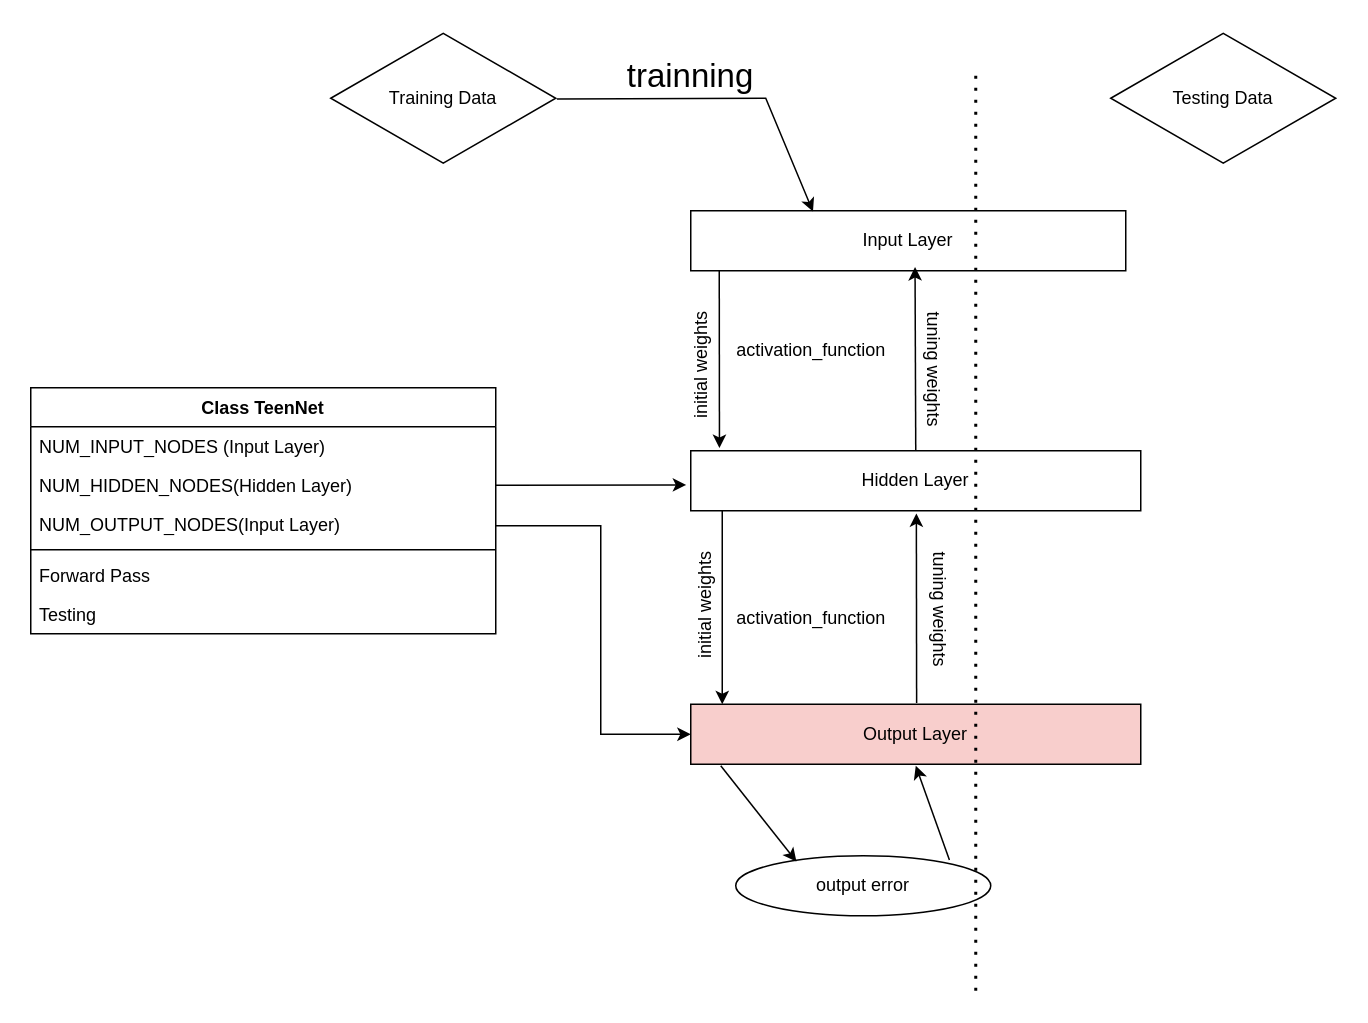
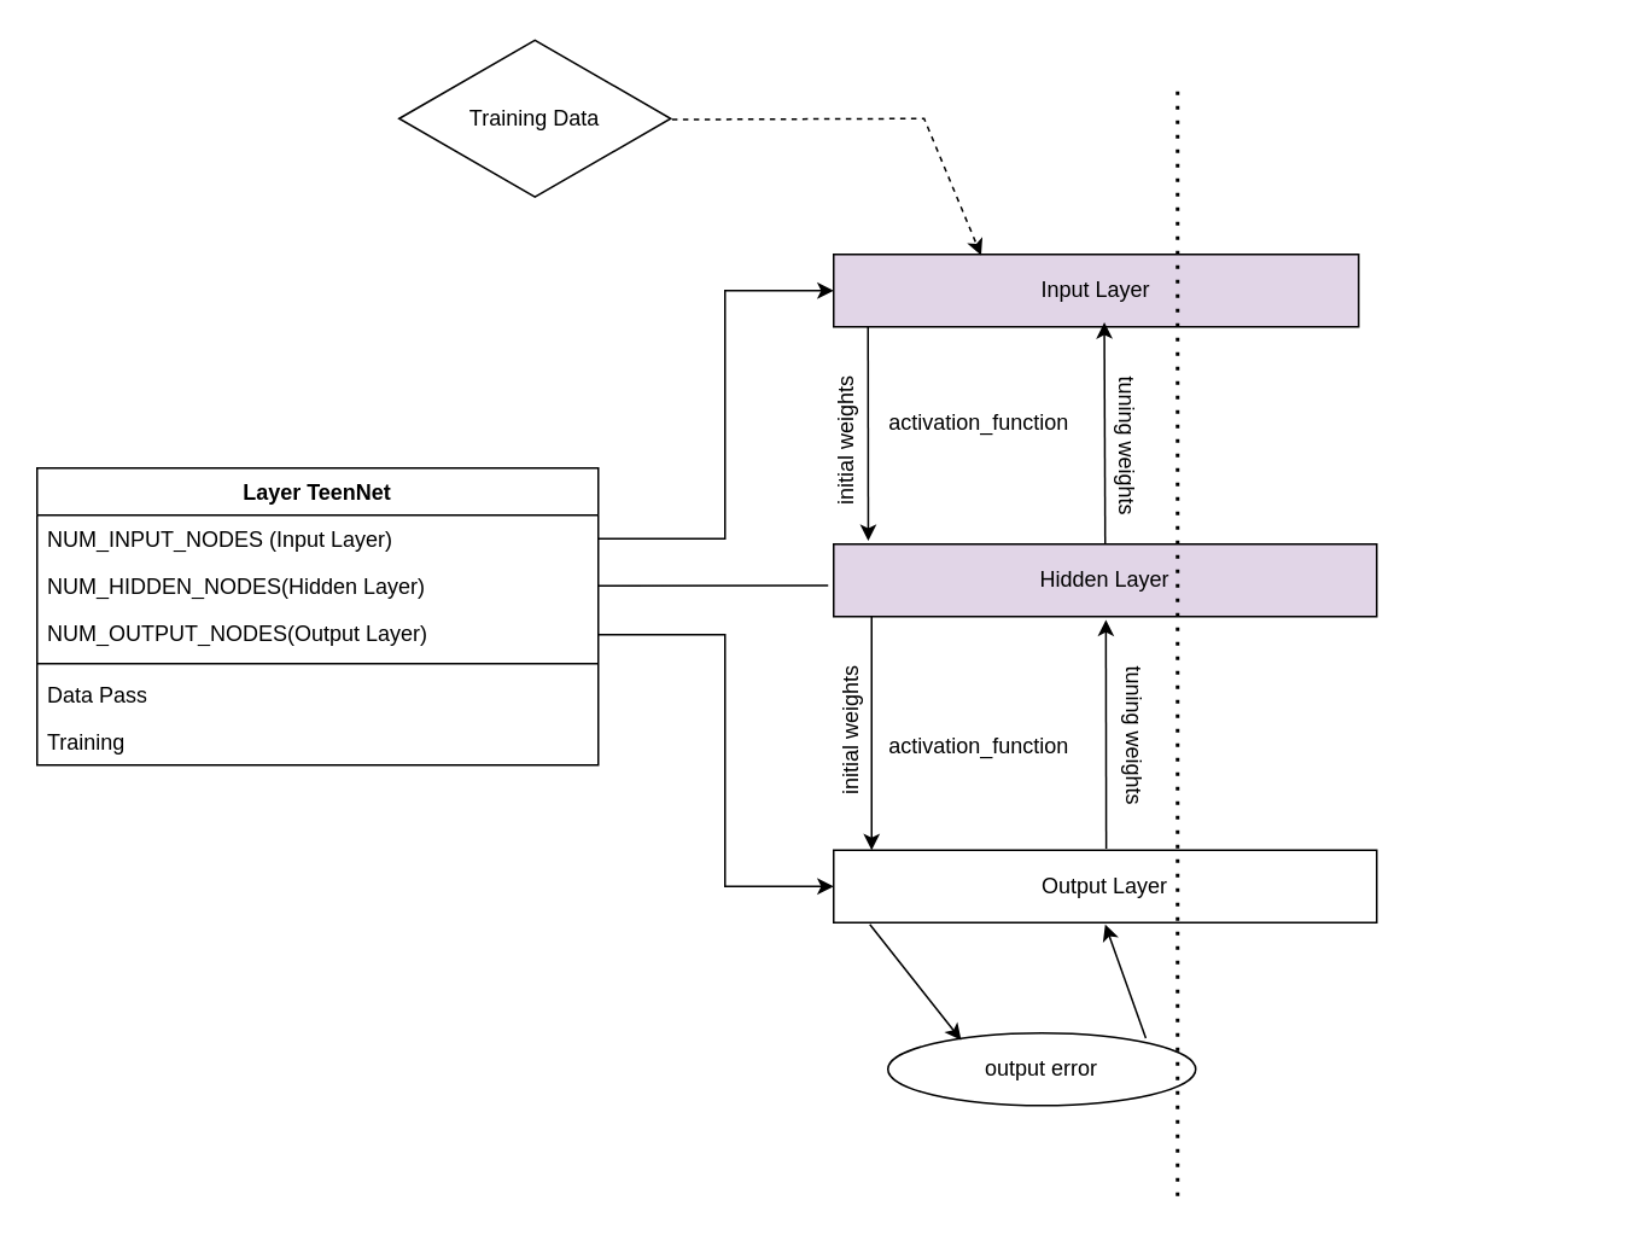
- <mxCell id="17" value="&lt;font style=&quot;font-size: 22px;&quot;&gt;trainning&lt;/font&gt;" style="text;html=1;strokeColor=none;fillColor=none;align=center;verticalAlign=middle;whiteSpace=wrap;rounded=0;" vertex="1" parent="1"><mxGeometry x="430" y="36" width="60" height="30" as="geometry" /></mxCell>
- <mxCell id="16" value="" style="endArrow=classic;html=1;rounded=0;exitX=1.005;exitY=0.506;exitDx=0;exitDy=0;exitPerimeter=0;entryX=0.281;entryY=0.014;entryDx=0;entryDy=0;entryPerimeter=0;" edge="1" parent="1" source="12" target="9"><mxGeometry width="50" height="50" relative="1" as="geometry"><mxPoint x="440" y="70" as="sourcePoint" /><mxPoint x="520" y="63" as="targetPoint" /><Array as="points"><mxPoint x="510" y="65" /></Array></mxGeometry></mxCell>
+ <mxCell id="16" value="" style="endArrow=classic;html=1;rounded=0;exitX=1.005;exitY=0.506;exitDx=0;exitDy=0;exitPerimeter=0;entryX=0.281;entryY=0.014;entryDx=0;entryDy=0;entryPerimeter=0;dashed=1;" edge="1" parent="1" source="12" target="9"><mxGeometry width="50" height="50" relative="1" as="geometry"><mxPoint x="440" y="70" as="sourcePoint" /><mxPoint x="520" y="63" as="targetPoint" /><Array as="points"><mxPoint x="510" y="65" /></Array></mxGeometry></mxCell>
- <mxCell id="22" value="Testing Data" style="html=1;whiteSpace=wrap;aspect=fixed;shape=isoRectangle;" vertex="1" parent="1"><mxGeometry x="740" y="20" width="150" height="90" as="geometry" /></mxCell>
- <mxCell id="9" value="Input Layer" style="rounded=0;whiteSpace=wrap;html=1;" vertex="1" parent="1"><mxGeometry x="460" y="140" width="290" height="40" as="geometry" /></mxCell>
+ <mxCell id="9" value="Input Layer" style="rounded=0;whiteSpace=wrap;html=1;fillColor=#e1d5e7;" vertex="1" parent="1"><mxGeometry x="460" y="140" width="290" height="40" as="geometry" /></mxCell>
+ <mxCell id="13" value="" style="endArrow=classic;html=1;rounded=0;exitX=1;exitY=0.5;exitDx=0;exitDy=0;entryX=0;entryY=0.5;entryDx=0;entryDy=0;" edge="1" parent="1" source="3" target="9"><mxGeometry width="50" height="50" relative="1" as="geometry"><mxPoint x="370" y="240" as="sourcePoint" /><mxPoint x="420" y="190" as="targetPoint" /><Array as="points"><mxPoint x="400" y="297" /><mxPoint x="400" y="160" /></Array></mxGeometry></mxCell>
- <mxCell id="2" value="Class TeenNet" style="swimlane;fontStyle=1;align=center;verticalAlign=top;childLayout=stackLayout;horizontal=1;startSize=26;horizontalStack=0;resizeParent=1;resizeParentMax=0;resizeLast=0;collapsible=1;marginBottom=0;whiteSpace=wrap;html=1;" parent="1" vertex="1"><mxGeometry x="20" y="258" width="310" height="164" as="geometry" /></mxCell>
+ <mxCell id="2" value="Layer TeenNet" style="swimlane;fontStyle=1;align=center;verticalAlign=top;childLayout=stackLayout;horizontal=1;startSize=26;horizontalStack=0;resizeParent=1;resizeParentMax=0;resizeLast=0;collapsible=1;marginBottom=0;whiteSpace=wrap;html=1;" parent="1" vertex="1"><mxGeometry x="20" y="258" width="310" height="164" as="geometry" /></mxCell>
- <mxCell id="11" value="Hidden Layer" style="rounded=0;whiteSpace=wrap;html=1;" vertex="1" parent="1"><mxGeometry x="460" y="300" width="300" height="40" as="geometry" /></mxCell>
+ <mxCell id="11" value="Hidden Layer" style="rounded=0;whiteSpace=wrap;html=1;fillColor=#e1d5e7;" vertex="1" parent="1"><mxGeometry x="460" y="300" width="300" height="40" as="geometry" /></mxCell>
- <mxCell id="14" value="" style="endArrow=classic;html=1;rounded=0;exitX=1;exitY=0.5;exitDx=0;exitDy=0;entryX=-0.01;entryY=0.569;entryDx=0;entryDy=0;entryPerimeter=0;" edge="1" parent="1" source="4" target="11"><mxGeometry width="50" height="50" relative="1" as="geometry"><mxPoint x="350" y="310" as="sourcePoint" /><mxPoint x="430" y="340" as="targetPoint" /></mxGeometry></mxCell>
+ <mxCell id="14" value="" style="endArrow=none;html=1;rounded=0;exitX=1;exitY=0.5;exitDx=0;exitDy=0;entryX=-0.01;entryY=0.569;entryDx=0;entryDy=0;entryPerimeter=0;" edge="1" parent="1" source="4" target="11"><mxGeometry width="50" height="50" relative="1" as="geometry"><mxPoint x="350" y="310" as="sourcePoint" /><mxPoint x="430" y="340" as="targetPoint" /></mxGeometry></mxCell>
- <mxCell id="5" value="NUM_OUTPUT_NODES(Input Layer)" style="text;strokeColor=none;fillColor=none;align=left;verticalAlign=top;spacingLeft=4;spacingRight=4;overflow=hidden;rotatable=0;points=[[0,0.5],[1,0.5]];portConstraint=eastwest;whiteSpace=wrap;html=1;" parent="2" vertex="1"><mxGeometry y="78" width="310" height="26" as="geometry" /></mxCell>
+ <mxCell id="5" value="NUM_OUTPUT_NODES(Output Layer)" style="text;strokeColor=none;fillColor=none;align=left;verticalAlign=top;spacingLeft=4;spacingRight=4;overflow=hidden;rotatable=0;points=[[0,0.5],[1,0.5]];portConstraint=eastwest;whiteSpace=wrap;html=1;" parent="2" vertex="1"><mxGeometry y="78" width="310" height="26" as="geometry" /></mxCell>
- <mxCell id="7" value="Forward Pass" style="text;strokeColor=none;fillColor=none;align=left;verticalAlign=top;spacingLeft=4;spacingRight=4;overflow=hidden;rotatable=0;points=[[0,0.5],[1,0.5]];portConstraint=eastwest;whiteSpace=wrap;html=1;" parent="2" vertex="1"><mxGeometry y="112" width="310" height="26" as="geometry" /></mxCell>
+ <mxCell id="7" value="Data Pass" style="text;strokeColor=none;fillColor=none;align=left;verticalAlign=top;spacingLeft=4;spacingRight=4;overflow=hidden;rotatable=0;points=[[0,0.5],[1,0.5]];portConstraint=eastwest;whiteSpace=wrap;html=1;" parent="2" vertex="1"><mxGeometry y="112" width="310" height="26" as="geometry" /></mxCell>
- <mxCell id="8" value="Testing" style="text;strokeColor=none;fillColor=none;align=left;verticalAlign=top;spacingLeft=4;spacingRight=4;overflow=hidden;rotatable=0;points=[[0,0.5],[1,0.5]];portConstraint=eastwest;whiteSpace=wrap;html=1;" parent="2" vertex="1"><mxGeometry y="138" width="310" height="26" as="geometry" /></mxCell>
+ <mxCell id="8" value="Training" style="text;strokeColor=none;fillColor=none;align=left;verticalAlign=top;spacingLeft=4;spacingRight=4;overflow=hidden;rotatable=0;points=[[0,0.5],[1,0.5]];portConstraint=eastwest;whiteSpace=wrap;html=1;" parent="2" vertex="1"><mxGeometry y="138" width="310" height="26" as="geometry" /></mxCell>
- <mxCell id="10" value="Output Layer" style="rounded=0;whiteSpace=wrap;html=1;fillColor=#f8cecc;" vertex="1" parent="1"><mxGeometry x="460" y="469" width="300" height="40" as="geometry" /></mxCell>
+ <mxCell id="10" value="Output Layer" style="rounded=0;whiteSpace=wrap;html=1;" vertex="1" parent="1"><mxGeometry x="460" y="469" width="300" height="40" as="geometry" /></mxCell>
